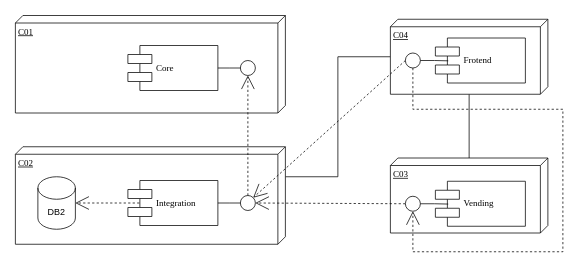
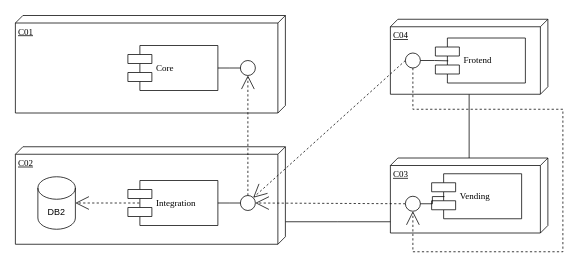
- <mxCell id="10" style="edgeStyle=orthogonalEdgeStyle;rounded=0;orthogonalLoop=1;jettySize=auto;html=1;endArrow=none;endFill=0;" edge="1" parent="1" source="11" target="21"><mxGeometry relative="1" as="geometry"><Array as="points"><mxPoint x="450" y="235" /><mxPoint x="450" y="75" /></Array></mxGeometry></mxCell>
- <mxCell id="7" value="Vending" style="shape=component;align=left;spacingLeft=36;rounded=0;shadow=0;comic=0;labelBackgroundColor=none;strokeWidth=1;fontFamily=Verdana;fontSize=12;html=1;" vertex="1" parent="1"><mxGeometry x="580" y="241" width="120" height="60" as="geometry" /></mxCell>
+ <mxCell id="7" value="Vending" style="shape=component;align=left;spacingLeft=36;rounded=0;shadow=0;comic=0;labelBackgroundColor=none;strokeWidth=1;fontFamily=Verdana;fontSize=12;html=1;" vertex="1" parent="1"><mxGeometry x="575" y="231" width="120" height="60" as="geometry" /></mxCell>
+ <mxCell id="9" style="edgeStyle=orthogonalEdgeStyle;rounded=0;orthogonalLoop=1;jettySize=auto;html=1;endArrow=none;endFill=0;" edge="1" parent="1" source="11" target="4"><mxGeometry relative="1" as="geometry"><Array as="points"><mxPoint x="450" y="295" /><mxPoint x="450" y="295" /></Array></mxGeometry></mxCell>
